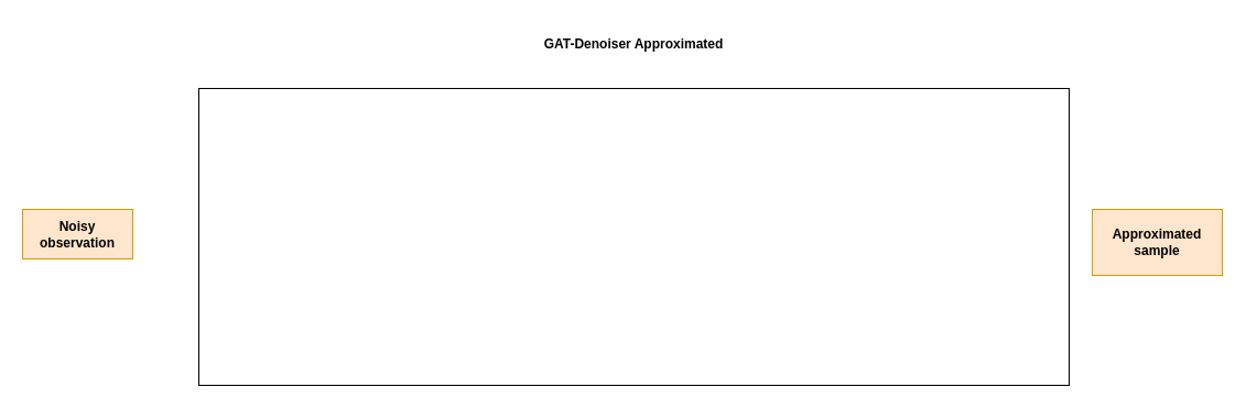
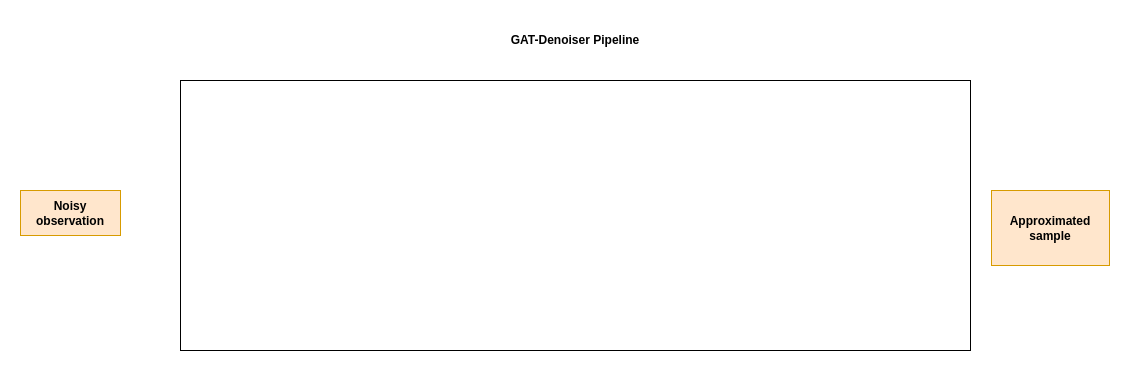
- <mxCell id="5" value="GAT-Denoiser Approximated" style="text;html=1;strokeColor=none;fillColor=none;align=center;verticalAlign=middle;whiteSpace=wrap;rounded=0;fontStyle=1" vertex="1" parent="1"><mxGeometry x="475" y="20" width="200" height="40" as="geometry" /></mxCell>
+ <mxCell id="5" value="GAT-Denoiser Pipeline" style="text;html=1;strokeColor=none;fillColor=none;align=center;verticalAlign=middle;whiteSpace=wrap;rounded=0;fontStyle=1" vertex="1" parent="1"><mxGeometry x="475" y="20" width="200" height="40" as="geometry" /></mxCell>
- <mxCell id="4" value="Approximated&lt;br&gt;sample" style="rounded=0;whiteSpace=wrap;html=1;fillColor=#ffe6cc;strokeColor=#d79b00;fontStyle=1" parent="1" vertex="1"><mxGeometry x="991" y="190" width="118" height="60" as="geometry" /></mxCell>
+ <mxCell id="4" value="Approximated&lt;br&gt;sample" style="rounded=0;whiteSpace=wrap;html=1;fillColor=#ffe6cc;strokeColor=#d79b00;fontStyle=1" parent="1" vertex="1"><mxGeometry x="991" y="190" width="118" height="75" as="geometry" /></mxCell>
